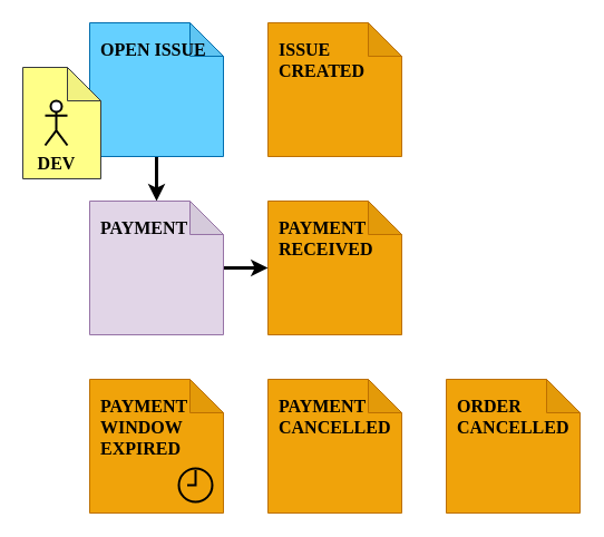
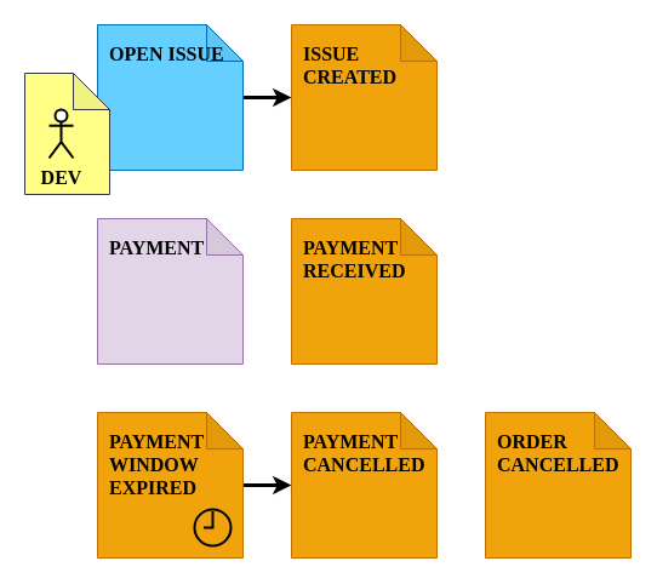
- <mxCell id="3" style="edgeStyle=none;html=1;strokeWidth=3;" edge="1" parent="1" source="4" target="9"><mxGeometry relative="1" as="geometry" /></mxCell>
+ <mxCell id="3" style="edgeStyle=none;html=1;strokeWidth=3;" edge="1" parent="1" source="4" target="2"><mxGeometry relative="1" as="geometry" /></mxCell>
- <mxCell id="8" style="edgeStyle=none;html=1;strokeWidth=3;" edge="1" parent="1" source="9" target="7"><mxGeometry relative="1" as="geometry" /></mxCell>
+ <mxCell id="11" style="edgeStyle=none;html=1;strokeWidth=3;" edge="1" parent="1" source="12" target="10"><mxGeometry relative="1" as="geometry" /></mxCell>
